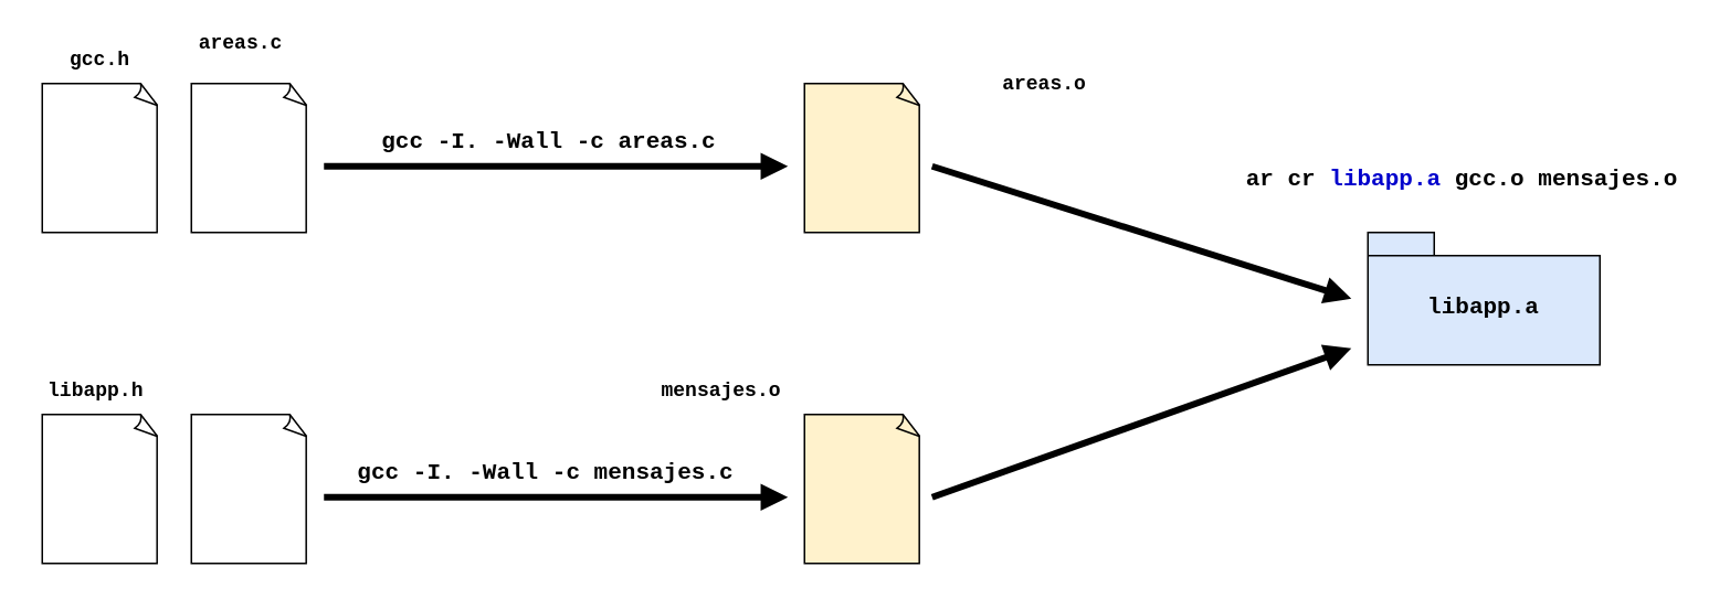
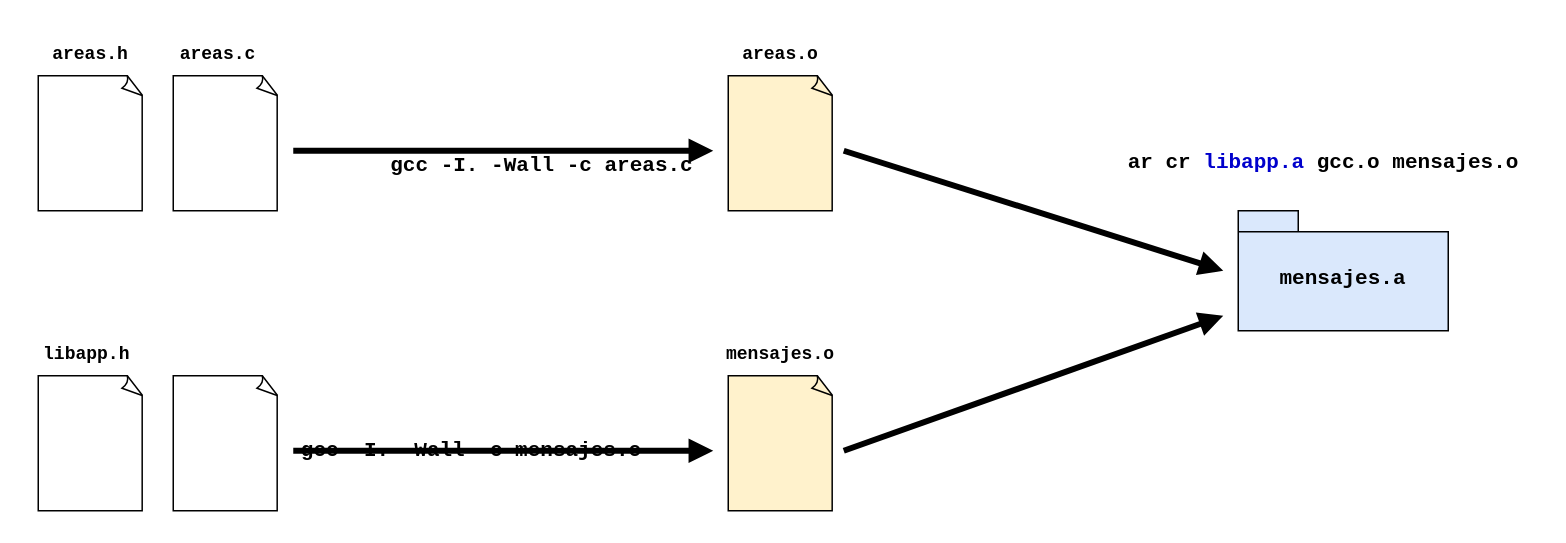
- <mxCell id="4" value="&lt;font face=&quot;Courier New&quot;&gt;&lt;b&gt;areas.c&lt;/b&gt;&lt;/font&gt;" style="text;html=1;align=center;verticalAlign=middle;whiteSpace=wrap;rounded=0;" parent="1" vertex="1"><mxGeometry x="115" y="10" width="60" height="30" as="geometry" /></mxCell>
+ <mxCell id="4" value="&lt;font face=&quot;Courier New&quot;&gt;&lt;b&gt;areas.c&lt;/b&gt;&lt;/font&gt;" style="text;html=1;align=center;verticalAlign=middle;whiteSpace=wrap;rounded=0;" parent="1" vertex="1"><mxGeometry x="115" y="20" width="60" height="30" as="geometry" /></mxCell>
- <mxCell id="3" value="&lt;font face=&quot;Courier New&quot;&gt;&lt;b&gt;gcc.h&lt;/b&gt;&lt;/font&gt;" style="text;html=1;align=center;verticalAlign=middle;whiteSpace=wrap;rounded=0;" parent="1" vertex="1"><mxGeometry x="30" y="20" width="60" height="30" as="geometry" /></mxCell>
+ <mxCell id="3" value="&lt;font face=&quot;Courier New&quot;&gt;&lt;b&gt;areas.h&lt;/b&gt;&lt;/font&gt;" style="text;html=1;align=center;verticalAlign=middle;whiteSpace=wrap;rounded=0;" parent="1" vertex="1"><mxGeometry x="30" y="20" width="60" height="30" as="geometry" /></mxCell>
- <mxCell id="10" value="&lt;font face=&quot;Courier New&quot;&gt;&lt;b&gt;areas.o&lt;/b&gt;&lt;/font&gt;" style="text;html=1;align=center;verticalAlign=middle;whiteSpace=wrap;rounded=0;" parent="1" vertex="1"><mxGeometry x="600" y="35" width="60" height="30" as="geometry" /></mxCell>
+ <mxCell id="10" value="&lt;font face=&quot;Courier New&quot;&gt;&lt;b&gt;areas.o&lt;/b&gt;&lt;/font&gt;" style="text;html=1;align=center;verticalAlign=middle;whiteSpace=wrap;rounded=0;" parent="1" vertex="1"><mxGeometry x="490" y="20" width="60" height="30" as="geometry" /></mxCell>
- <mxCell id="14" value="&lt;font size=&quot;1&quot; face=&quot;Courier New&quot;&gt;&lt;b style=&quot;font-size: 14px;&quot;&gt;gcc -I. -Wall -c areas.c&lt;/b&gt;&lt;/font&gt;" style="text;html=1;align=center;verticalAlign=middle;whiteSpace=wrap;rounded=0;" parent="1" vertex="1"><mxGeometry x="225.5" y="70" width="210" height="30" as="geometry" /></mxCell>
+ <mxCell id="14" value="&lt;font size=&quot;1&quot; face=&quot;Courier New&quot;&gt;&lt;b style=&quot;font-size: 14px;&quot;&gt;gcc -I. -Wall -c areas.c&lt;/b&gt;&lt;/font&gt;" style="text;html=1;align=center;verticalAlign=middle;whiteSpace=wrap;rounded=0;" parent="1" vertex="1"><mxGeometry x="255.5" y="95" width="210" height="30" as="geometry" /></mxCell>
- <mxCell id="19" value="&lt;font face=&quot;Courier New&quot;&gt;&lt;span style=&quot;font-size: 14px;&quot;&gt;libapp.a&lt;/span&gt;&lt;/font&gt;" style="shape=folder;fontStyle=1;spacingTop=10;tabWidth=40;tabHeight=14;tabPosition=left;html=1;whiteSpace=wrap;fillColor=#dae8fc;strokeColor=#000000;" parent="1" vertex="1"><mxGeometry x="825" y="140" width="140" height="80" as="geometry" /></mxCell>
+ <mxCell id="19" value="&lt;font face=&quot;Courier New&quot;&gt;&lt;span style=&quot;font-size: 14px;&quot;&gt;mensajes.a&lt;/span&gt;&lt;/font&gt;" style="shape=folder;fontStyle=1;spacingTop=10;tabWidth=40;tabHeight=14;tabPosition=left;html=1;whiteSpace=wrap;fillColor=#dae8fc;strokeColor=#000000;" parent="1" vertex="1"><mxGeometry x="825" y="140" width="140" height="80" as="geometry" /></mxCell>
- <mxCell id="12" value="&lt;b style=&quot;font-family: &amp;quot;Courier New&amp;quot;;&quot;&gt;mensajes.o&lt;/b&gt;" style="text;html=1;align=center;verticalAlign=middle;whiteSpace=wrap;rounded=0;" parent="1" vertex="1"><mxGeometry x="405" y="220" width="60" height="30" as="geometry" /></mxCell>
+ <mxCell id="12" value="&lt;b style=&quot;font-family: &amp;quot;Courier New&amp;quot;;&quot;&gt;mensajes.o&lt;/b&gt;" style="text;html=1;align=center;verticalAlign=middle;whiteSpace=wrap;rounded=0;" parent="1" vertex="1"><mxGeometry x="490" y="220" width="60" height="30" as="geometry" /></mxCell>
- <mxCell id="16" value="&lt;font size=&quot;1&quot; face=&quot;Courier New&quot;&gt;&lt;b style=&quot;font-size: 14px;&quot;&gt;gcc -I. -Wall -c mensajes.c&lt;/b&gt;&lt;/font&gt;" style="text;html=1;align=center;verticalAlign=middle;whiteSpace=wrap;rounded=0;" parent="1" vertex="1"><mxGeometry x="209" y="270" width="240" height="30" as="geometry" /></mxCell>
+ <mxCell id="16" value="&lt;font size=&quot;1&quot; face=&quot;Courier New&quot;&gt;&lt;b style=&quot;font-size: 14px;&quot;&gt;gcc -I. -Wall -c mensajes.c&lt;/b&gt;&lt;/font&gt;" style="text;html=1;align=center;verticalAlign=middle;whiteSpace=wrap;rounded=0;" parent="1" vertex="1"><mxGeometry x="194" y="285" width="240" height="30" as="geometry" /></mxCell>
